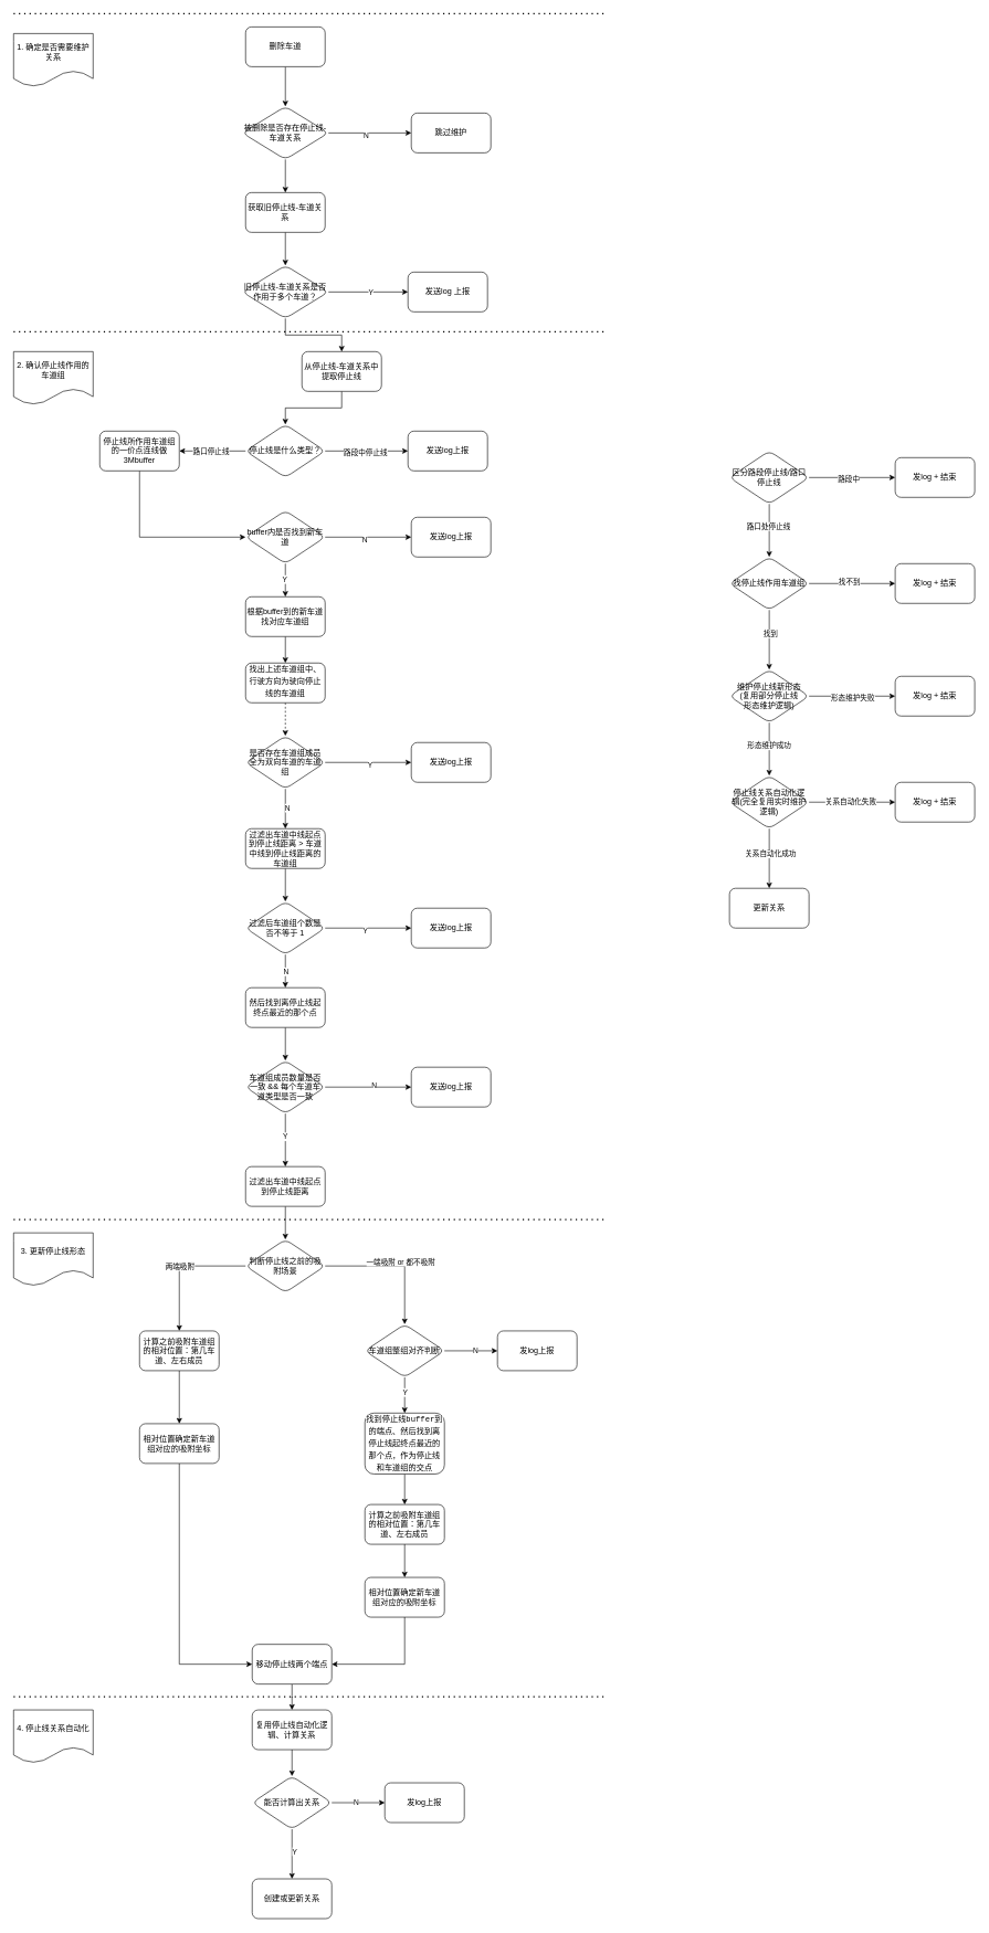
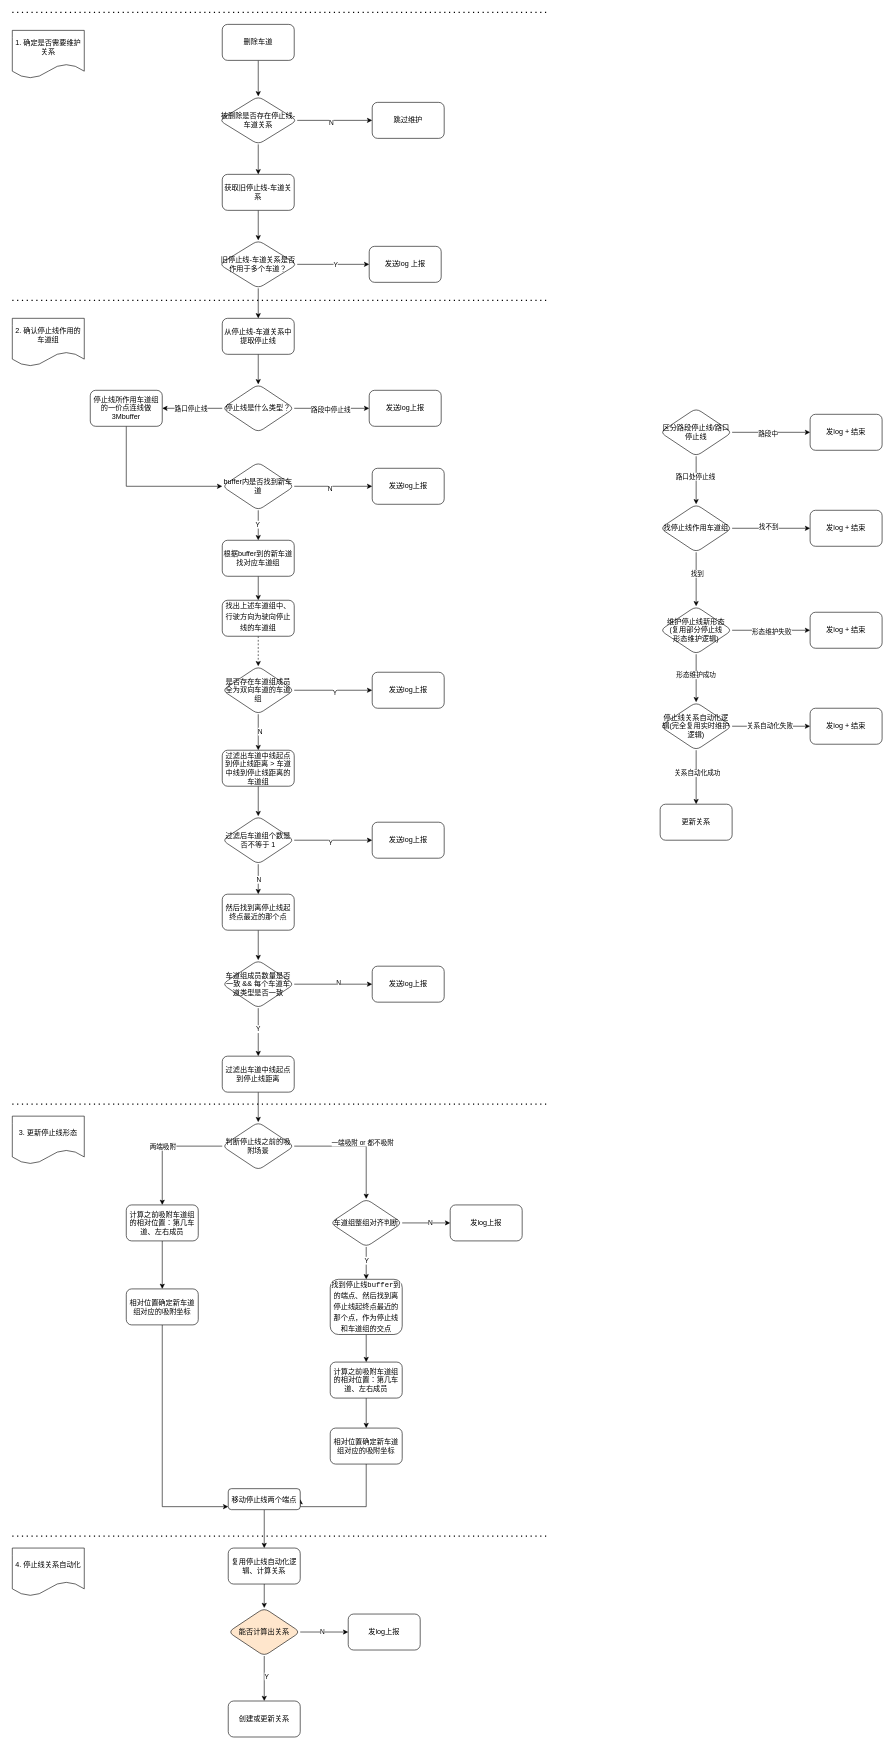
- <mxCell id="42" value="从停止线-车道关系中提取停止线" style="whiteSpace=wrap;html=1;rounded=1;" vertex="1" parent="1"><mxGeometry x="455" y="530" width="120" height="60" as="geometry" /></mxCell>
+ <mxCell id="42" value="从停止线-车道关系中提取停止线" style="whiteSpace=wrap;html=1;rounded=1;" vertex="1" parent="1"><mxGeometry x="370" y="530" width="120" height="60" as="geometry" /></mxCell>
- <mxCell id="113" value="移动停止线两个端点" style="whiteSpace=wrap;html=1;rounded=1;" vertex="1" parent="1"><mxGeometry x="380" y="2481" width="120" height="60" as="geometry" /></mxCell>
+ <mxCell id="113" value="移动停止线两个端点" style="whiteSpace=wrap;html=1;rounded=1;" vertex="1" parent="1"><mxGeometry x="380" y="2481" width="120" height="35" as="geometry" /></mxCell>
- <mxCell id="122" value="能否计算出关系" style="rhombus;whiteSpace=wrap;html=1;rounded=1;" vertex="1" parent="1"><mxGeometry x="380" y="2680" width="120" height="80" as="geometry" /></mxCell>
+ <mxCell id="122" value="能否计算出关系" style="rhombus;whiteSpace=wrap;html=1;rounded=1;fillColor=#ffe6cc;" vertex="1" parent="1"><mxGeometry x="380" y="2680" width="120" height="80" as="geometry" /></mxCell>
